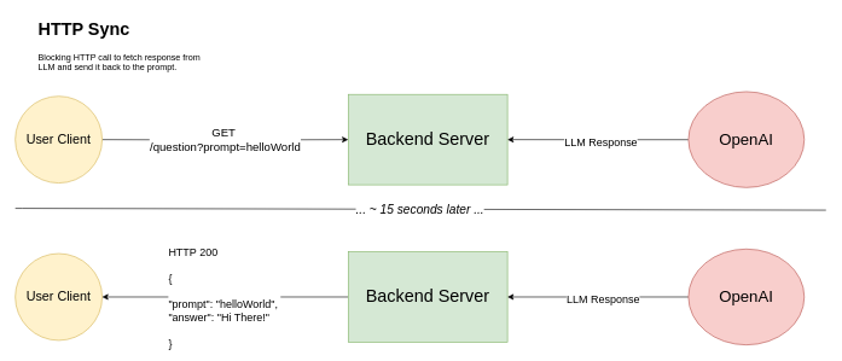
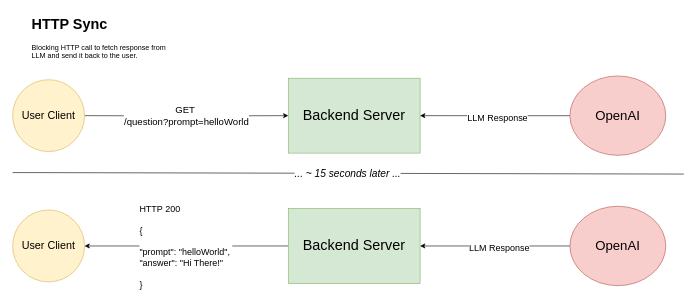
- <mxCell id="5" value="&lt;h1 style=&quot;margin-top: 0px;&quot;&gt;HTTP Sync&lt;/h1&gt;&lt;div&gt;Blocking HTTP call to fetch response from LLM and send it back to the prompt.&lt;/div&gt;" style="text;html=1;whiteSpace=wrap;overflow=hidden;rounded=0;" vertex="1" parent="1"><mxGeometry x="50" y="20" width="230" height="130" as="geometry" /></mxCell>
+ <mxCell id="5" value="&lt;h1 style=&quot;margin-top: 0px;&quot;&gt;HTTP Sync&lt;/h1&gt;&lt;div&gt;Blocking HTTP call to fetch response from LLM and send it back to the user.&lt;/div&gt;" style="text;html=1;whiteSpace=wrap;overflow=hidden;rounded=0;" vertex="1" parent="1"><mxGeometry x="50" y="20" width="230" height="130" as="geometry" /></mxCell>
